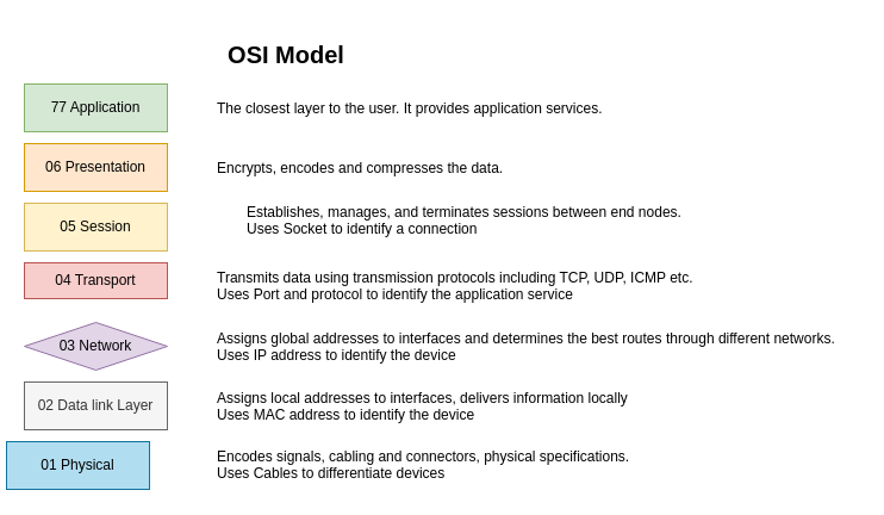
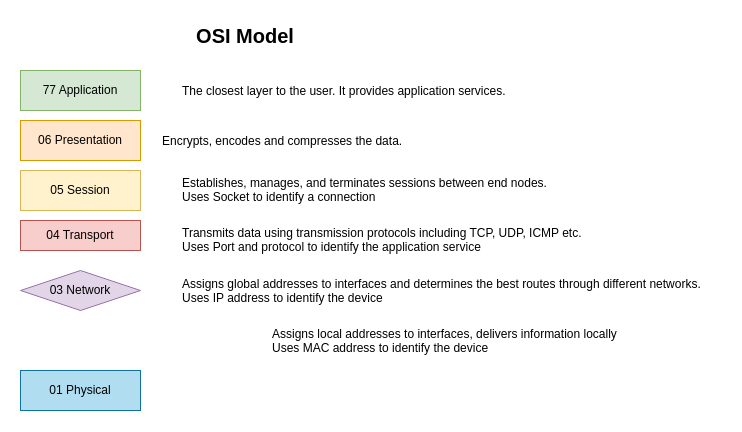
- <mxCell id="2" value="OSI Model" style="text;html=1;align=center;verticalAlign=middle;whiteSpace=wrap;rounded=0;fontSize=20;fontStyle=1" parent="1" vertex="1"><mxGeometry x="175" y="30" width="130" height="30" as="geometry" /></mxCell>
+ <mxCell id="2" value="OSI Model" style="text;html=1;align=center;verticalAlign=middle;whiteSpace=wrap;rounded=0;fontSize=20;fontStyle=1" parent="1" vertex="1"><mxGeometry x="180" y="20" width="130" height="30" as="geometry" /></mxCell>
- <mxCell id="11" value="&lt;table cellspacing=&quot;0&quot; cellpadding=&quot;0&quot;&gt;&lt;tbody&gt;&lt;tr&gt;&lt;td valign=&quot;top&quot;&gt;&lt;p class=&quot;p1&quot; style=&quot;margin: 0px; font-variant-numeric: normal; font-variant-east-asian: normal; font-variant-alternates: normal; font-size-adjust: none; font-kerning: auto; font-optical-sizing: auto; font-feature-settings: normal; font-variation-settings: normal; font-variant-position: normal; font-variant-emoji: normal; font-stretch: normal; line-height: normal; min-height: 14px;&quot;&gt;&lt;br&gt;&lt;/p&gt;&lt;/td&gt;&lt;td valign=&quot;top&quot;&gt;&lt;p class=&quot;p1&quot; style=&quot;margin: 0px; font-variant-numeric: normal; font-variant-east-asian: normal; font-variant-alternates: normal; font-size-adjust: none; font-kerning: auto; font-optical-sizing: auto; font-feature-settings: normal; font-variation-settings: normal; font-variant-position: normal; font-variant-emoji: normal; font-stretch: normal; line-height: normal; min-height: 14px;&quot;&gt;&lt;br&gt;&lt;/p&gt;&lt;/td&gt;&lt;td valign=&quot;top&quot;&gt;&lt;p class=&quot;p2&quot; style=&quot;margin: 0px; font-variant-numeric: normal; font-variant-east-asian: normal; font-variant-alternates: normal; font-size-adjust: none; font-kerning: auto; font-optical-sizing: auto; font-feature-settings: normal; font-variation-settings: normal; font-variant-position: normal; font-variant-emoji: normal; font-stretch: normal; line-height: normal;&quot;&gt;Encrypts, encodes and compresses the data.&lt;/p&gt;&lt;/td&gt;&lt;/tr&gt;&lt;/tbody&gt;&lt;/table&gt;" style="text;html=1;align=left;verticalAlign=middle;resizable=0;points=[];autosize=1;strokeColor=none;fillColor=none;" parent="1" vertex="1"><mxGeometry x="180" y="125" width="260" height="30" as="geometry" /></mxCell>
+ <mxCell id="11" value="&lt;table cellspacing=&quot;0&quot; cellpadding=&quot;0&quot;&gt;&lt;tbody&gt;&lt;tr&gt;&lt;td valign=&quot;top&quot;&gt;&lt;p class=&quot;p1&quot; style=&quot;margin: 0px; font-variant-numeric: normal; font-variant-east-asian: normal; font-variant-alternates: normal; font-size-adjust: none; font-kerning: auto; font-optical-sizing: auto; font-feature-settings: normal; font-variation-settings: normal; font-variant-position: normal; font-variant-emoji: normal; font-stretch: normal; line-height: normal; min-height: 14px;&quot;&gt;&lt;br&gt;&lt;/p&gt;&lt;/td&gt;&lt;td valign=&quot;top&quot;&gt;&lt;p class=&quot;p1&quot; style=&quot;margin: 0px; font-variant-numeric: normal; font-variant-east-asian: normal; font-variant-alternates: normal; font-size-adjust: none; font-kerning: auto; font-optical-sizing: auto; font-feature-settings: normal; font-variation-settings: normal; font-variant-position: normal; font-variant-emoji: normal; font-stretch: normal; line-height: normal; min-height: 14px;&quot;&gt;&lt;br&gt;&lt;/p&gt;&lt;/td&gt;&lt;td valign=&quot;top&quot;&gt;&lt;p class=&quot;p2&quot; style=&quot;margin: 0px; font-variant-numeric: normal; font-variant-east-asian: normal; font-variant-alternates: normal; font-size-adjust: none; font-kerning: auto; font-optical-sizing: auto; font-feature-settings: normal; font-variation-settings: normal; font-variant-position: normal; font-variant-emoji: normal; font-stretch: normal; line-height: normal;&quot;&gt;Encrypts, encodes and compresses the data.&lt;/p&gt;&lt;/td&gt;&lt;/tr&gt;&lt;/tbody&gt;&lt;/table&gt;" style="text;html=1;align=left;verticalAlign=middle;resizable=0;points=[];autosize=1;strokeColor=none;fillColor=none;" parent="1" vertex="1"><mxGeometry x="160" y="125" width="260" height="30" as="geometry" /></mxCell>
- <mxCell id="12" value="&lt;table cellspacing=&quot;0&quot; cellpadding=&quot;0&quot;&gt;&lt;tbody&gt;&lt;tr&gt;&lt;td valign=&quot;top&quot;&gt;&lt;p class=&quot;p1&quot; style=&quot;margin: 0px; font-variant-numeric: normal; font-variant-east-asian: normal; font-variant-alternates: normal; font-size-adjust: none; font-kerning: auto; font-optical-sizing: auto; font-feature-settings: normal; font-variation-settings: normal; font-variant-position: normal; font-variant-emoji: normal; font-stretch: normal; line-height: normal; min-height: 14px;&quot;&gt;&lt;br&gt;&lt;/p&gt;&lt;/td&gt;&lt;td valign=&quot;top&quot;&gt;&lt;p class=&quot;p1&quot; style=&quot;margin: 0px; font-variant-numeric: normal; font-variant-east-asian: normal; font-variant-alternates: normal; font-size-adjust: none; font-kerning: auto; font-optical-sizing: auto; font-feature-settings: normal; font-variation-settings: normal; font-variant-position: normal; font-variant-emoji: normal; font-stretch: normal; line-height: normal; min-height: 14px;&quot;&gt;&lt;br&gt;&lt;/p&gt;&lt;/td&gt;&lt;td valign=&quot;top&quot;&gt;&lt;p class=&quot;p2&quot; style=&quot;margin: 0px; font-variant-numeric: normal; font-variant-east-asian: normal; font-variant-alternates: normal; font-size-adjust: none; font-kerning: auto; font-optical-sizing: auto; font-feature-settings: normal; font-variation-settings: normal; font-variant-position: normal; font-variant-emoji: normal; font-stretch: normal; line-height: normal;&quot;&gt;Establishes, manages, and terminates sessions between end nodes.&lt;/p&gt;&lt;/td&gt;&lt;/tr&gt;&lt;/tbody&gt;&lt;/table&gt;Uses Socket to identify a connection" style="text;html=1;align=left;verticalAlign=middle;resizable=0;points=[];autosize=1;strokeColor=none;fillColor=none;" parent="1" vertex="1"><mxGeometry x="205" y="165" width="390" height="40" as="geometry" /></mxCell>
+ <mxCell id="12" value="&lt;table cellspacing=&quot;0&quot; cellpadding=&quot;0&quot;&gt;&lt;tbody&gt;&lt;tr&gt;&lt;td valign=&quot;top&quot;&gt;&lt;p class=&quot;p1&quot; style=&quot;margin: 0px; font-variant-numeric: normal; font-variant-east-asian: normal; font-variant-alternates: normal; font-size-adjust: none; font-kerning: auto; font-optical-sizing: auto; font-feature-settings: normal; font-variation-settings: normal; font-variant-position: normal; font-variant-emoji: normal; font-stretch: normal; line-height: normal; min-height: 14px;&quot;&gt;&lt;br&gt;&lt;/p&gt;&lt;/td&gt;&lt;td valign=&quot;top&quot;&gt;&lt;p class=&quot;p1&quot; style=&quot;margin: 0px; font-variant-numeric: normal; font-variant-east-asian: normal; font-variant-alternates: normal; font-size-adjust: none; font-kerning: auto; font-optical-sizing: auto; font-feature-settings: normal; font-variation-settings: normal; font-variant-position: normal; font-variant-emoji: normal; font-stretch: normal; line-height: normal; min-height: 14px;&quot;&gt;&lt;br&gt;&lt;/p&gt;&lt;/td&gt;&lt;td valign=&quot;top&quot;&gt;&lt;p class=&quot;p2&quot; style=&quot;margin: 0px; font-variant-numeric: normal; font-variant-east-asian: normal; font-variant-alternates: normal; font-size-adjust: none; font-kerning: auto; font-optical-sizing: auto; font-feature-settings: normal; font-variation-settings: normal; font-variant-position: normal; font-variant-emoji: normal; font-stretch: normal; line-height: normal;&quot;&gt;Establishes, manages, and terminates sessions between end nodes.&lt;/p&gt;&lt;/td&gt;&lt;/tr&gt;&lt;/tbody&gt;&lt;/table&gt;Uses Socket to identify a connection" style="text;html=1;align=left;verticalAlign=middle;resizable=0;points=[];autosize=1;strokeColor=none;fillColor=none;" parent="1" vertex="1"><mxGeometry x="180" y="170" width="390" height="40" as="geometry" /></mxCell>
- <mxCell id="4" value="02 Data link Layer" style="rounded=0;whiteSpace=wrap;html=1;fillColor=#f5f5f5;fontColor=#333333;strokeColor=#666666;" parent="1" vertex="1"><mxGeometry x="20" y="320" width="120" height="40" as="geometry" /></mxCell>
- <mxCell id="15" value="&lt;table cellspacing=&quot;0&quot; cellpadding=&quot;0&quot;&gt;&lt;tbody&gt;&lt;tr&gt;&lt;td valign=&quot;top&quot;&gt;&lt;p class=&quot;p1&quot; style=&quot;margin: 0px; font-variant-numeric: normal; font-variant-east-asian: normal; font-variant-alternates: normal; font-size-adjust: none; font-kerning: auto; font-optical-sizing: auto; font-feature-settings: normal; font-variation-settings: normal; font-variant-position: normal; font-variant-emoji: normal; font-stretch: normal; line-height: normal; min-height: 14px;&quot;&gt;&lt;br&gt;&lt;/p&gt;&lt;/td&gt;&lt;td valign=&quot;top&quot;&gt;&lt;p class=&quot;p1&quot; style=&quot;margin: 0px; font-variant-numeric: normal; font-variant-east-asian: normal; font-variant-alternates: normal; font-size-adjust: none; font-kerning: auto; font-optical-sizing: auto; font-feature-settings: normal; font-variation-settings: normal; font-variant-position: normal; font-variant-emoji: normal; font-stretch: normal; line-height: normal; min-height: 14px;&quot;&gt;&lt;br&gt;&lt;/p&gt;&lt;/td&gt;&lt;td valign=&quot;top&quot;&gt;&lt;p class=&quot;p2&quot; style=&quot;margin: 0px; font-variant-numeric: normal; font-variant-east-asian: normal; font-variant-alternates: normal; font-size-adjust: none; font-kerning: auto; font-optical-sizing: auto; font-feature-settings: normal; font-variation-settings: normal; font-variant-position: normal; font-variant-emoji: normal; font-stretch: normal; line-height: normal;&quot;&gt;Assigns local addresses to interfaces, delivers information locally&lt;/p&gt;&lt;p class=&quot;p2&quot; style=&quot;margin: 0px; font-variant-numeric: normal; font-variant-east-asian: normal; font-variant-alternates: normal; font-size-adjust: none; font-kerning: auto; font-optical-sizing: auto; font-feature-settings: normal; font-variation-settings: normal; font-variant-position: normal; font-variant-emoji: normal; font-stretch: normal; line-height: normal;&quot;&gt;Uses MAC address to identify the device&lt;/p&gt;&lt;/td&gt;&lt;/tr&gt;&lt;/tbody&gt;&lt;/table&gt;" style="text;html=1;align=left;verticalAlign=middle;resizable=0;points=[];autosize=1;strokeColor=none;fillColor=none;" parent="1" vertex="1"><mxGeometry x="180" y="320" width="370" height="40" as="geometry" /></mxCell>
+ <mxCell id="15" value="&lt;table cellspacing=&quot;0&quot; cellpadding=&quot;0&quot;&gt;&lt;tbody&gt;&lt;tr&gt;&lt;td valign=&quot;top&quot;&gt;&lt;p class=&quot;p1&quot; style=&quot;margin: 0px; font-variant-numeric: normal; font-variant-east-asian: normal; font-variant-alternates: normal; font-size-adjust: none; font-kerning: auto; font-optical-sizing: auto; font-feature-settings: normal; font-variation-settings: normal; font-variant-position: normal; font-variant-emoji: normal; font-stretch: normal; line-height: normal; min-height: 14px;&quot;&gt;&lt;br&gt;&lt;/p&gt;&lt;/td&gt;&lt;td valign=&quot;top&quot;&gt;&lt;p class=&quot;p1&quot; style=&quot;margin: 0px; font-variant-numeric: normal; font-variant-east-asian: normal; font-variant-alternates: normal; font-size-adjust: none; font-kerning: auto; font-optical-sizing: auto; font-feature-settings: normal; font-variation-settings: normal; font-variant-position: normal; font-variant-emoji: normal; font-stretch: normal; line-height: normal; min-height: 14px;&quot;&gt;&lt;br&gt;&lt;/p&gt;&lt;/td&gt;&lt;td valign=&quot;top&quot;&gt;&lt;p class=&quot;p2&quot; style=&quot;margin: 0px; font-variant-numeric: normal; font-variant-east-asian: normal; font-variant-alternates: normal; font-size-adjust: none; font-kerning: auto; font-optical-sizing: auto; font-feature-settings: normal; font-variation-settings: normal; font-variant-position: normal; font-variant-emoji: normal; font-stretch: normal; line-height: normal;&quot;&gt;Assigns local addresses to interfaces, delivers information locally&lt;/p&gt;&lt;p class=&quot;p2&quot; style=&quot;margin: 0px; font-variant-numeric: normal; font-variant-east-asian: normal; font-variant-alternates: normal; font-size-adjust: none; font-kerning: auto; font-optical-sizing: auto; font-feature-settings: normal; font-variation-settings: normal; font-variant-position: normal; font-variant-emoji: normal; font-stretch: normal; line-height: normal;&quot;&gt;Uses MAC address to identify the device&lt;/p&gt;&lt;/td&gt;&lt;/tr&gt;&lt;/tbody&gt;&lt;/table&gt;" style="text;html=1;align=left;verticalAlign=middle;resizable=0;points=[];autosize=1;strokeColor=none;fillColor=none;" parent="1" vertex="1"><mxGeometry x="270" y="320" width="370" height="40" as="geometry" /></mxCell>
- <mxCell id="3" value="01 Physical" style="rounded=0;whiteSpace=wrap;html=1;fillColor=#b1ddf0;strokeColor=#10739e;" parent="1" vertex="1"><mxGeometry x="5" y="370" width="120" height="40" as="geometry" /></mxCell>
+ <mxCell id="3" value="01 Physical" style="rounded=0;whiteSpace=wrap;html=1;fillColor=#b1ddf0;strokeColor=#10739e;" parent="1" vertex="1"><mxGeometry x="20" y="370" width="120" height="40" as="geometry" /></mxCell>
- <mxCell id="16" value="&lt;table cellspacing=&quot;0&quot; cellpadding=&quot;0&quot;&gt;&lt;tbody&gt;&lt;tr&gt;&lt;td valign=&quot;top&quot;&gt;&lt;p class=&quot;p1&quot; style=&quot;margin: 0px; font-variant-numeric: normal; font-variant-east-asian: normal; font-variant-alternates: normal; font-size-adjust: none; font-kerning: auto; font-optical-sizing: auto; font-feature-settings: normal; font-variation-settings: normal; font-variant-position: normal; font-variant-emoji: normal; font-stretch: normal; line-height: normal; min-height: 14px;&quot;&gt;&lt;br&gt;&lt;/p&gt;&lt;/td&gt;&lt;td valign=&quot;top&quot;&gt;&lt;p class=&quot;p1&quot; style=&quot;margin: 0px; font-variant-numeric: normal; font-variant-east-asian: normal; font-variant-alternates: normal; font-size-adjust: none; font-kerning: auto; font-optical-sizing: auto; font-feature-settings: normal; font-variation-settings: normal; font-variant-position: normal; font-variant-emoji: normal; font-stretch: normal; line-height: normal; min-height: 14px;&quot;&gt;&lt;br&gt;&lt;/p&gt;&lt;/td&gt;&lt;td valign=&quot;top&quot;&gt;&lt;p class=&quot;p2&quot; style=&quot;margin: 0px; font-variant-numeric: normal; font-variant-east-asian: normal; font-variant-alternates: normal; font-size-adjust: none; font-kerning: auto; font-optical-sizing: auto; font-feature-settings: normal; font-variation-settings: normal; font-variant-position: normal; font-variant-emoji: normal; font-stretch: normal; line-height: normal;&quot;&gt;Encodes signals, cabling and connectors, physical specifications.&lt;/p&gt;&lt;/td&gt;&lt;/tr&gt;&lt;/tbody&gt;&lt;/table&gt;Uses Cables to differentiate devices" style="text;html=1;align=left;verticalAlign=middle;resizable=0;points=[];autosize=1;strokeColor=none;fillColor=none;" parent="1" vertex="1"><mxGeometry x="180" y="370" width="370" height="40" as="geometry" /></mxCell>
